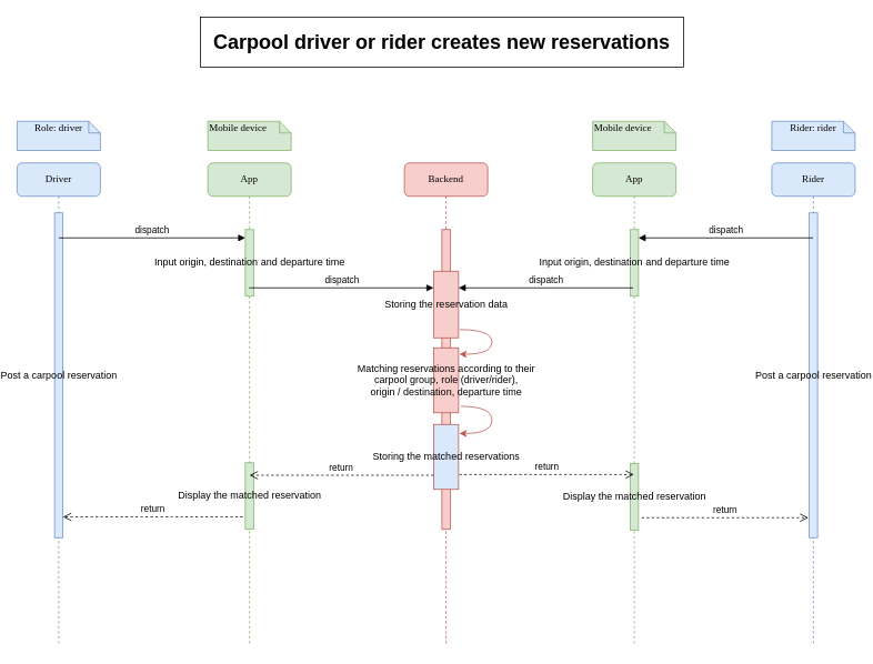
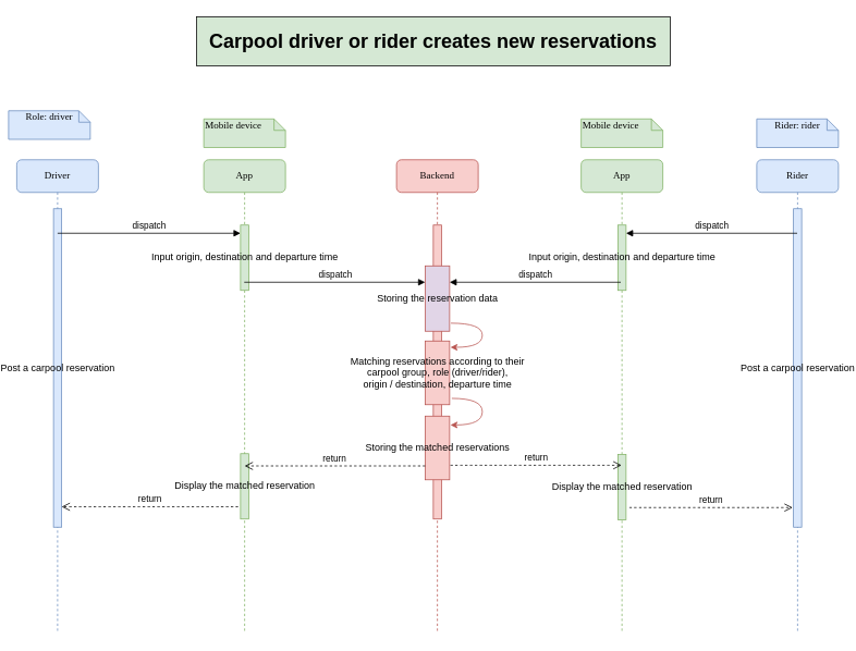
- <mxCell id="31" value="&lt;h1&gt;&lt;b&gt;Carpool driver or rider creates new reservations&lt;/b&gt;&lt;/h1&gt;" style="rounded=0;whiteSpace=wrap;html=1;" vertex="1" parent="1"><mxGeometry x="240" y="20" width="580" height="60" as="geometry" /></mxCell>
+ <mxCell id="31" value="&lt;h1&gt;&lt;b&gt;Carpool driver or rider creates new reservations&lt;/b&gt;&lt;/h1&gt;" style="rounded=0;whiteSpace=wrap;html=1;fillColor=#d5e8d4;" vertex="1" parent="1"><mxGeometry x="240" y="20" width="580" height="60" as="geometry" /></mxCell>
- <mxCell id="21" value="Role: driver" style="shape=note;whiteSpace=wrap;html=1;size=14;verticalAlign=top;align=center;spacingTop=-6;rounded=0;shadow=0;comic=0;labelBackgroundColor=none;strokeWidth=1;fontFamily=Verdana;fontSize=12;fillColor=#dae8fc;strokeColor=#6c8ebf;" parent="1" vertex="1"><mxGeometry x="20" y="145" width="100" height="35" as="geometry" /></mxCell>
+ <mxCell id="21" value="Role: driver" style="shape=note;whiteSpace=wrap;html=1;size=14;verticalAlign=top;align=center;spacingTop=-6;rounded=0;shadow=0;comic=0;labelBackgroundColor=none;strokeWidth=1;fontFamily=Verdana;fontSize=12;fillColor=#dae8fc;strokeColor=#6c8ebf;" parent="1" vertex="1"><mxGeometry x="10" y="135" width="100" height="35" as="geometry" /></mxCell>
- <mxCell id="7" value="Storing the reservation data" style="html=1;points=[];perimeter=orthogonalPerimeter;strokeColor=#b85450;fillColor=#f8cecc;" vertex="1" parent="5"><mxGeometry x="35" y="130" width="30" height="80" as="geometry" /></mxCell>
+ <mxCell id="7" value="Storing the reservation data" style="html=1;points=[];perimeter=orthogonalPerimeter;strokeColor=#b85450;fillColor=#e1d5e7;" vertex="1" parent="5"><mxGeometry x="35" y="130" width="30" height="80" as="geometry" /></mxCell>
- <mxCell id="11" value="Storing the matched reservations" style="html=1;points=[];perimeter=orthogonalPerimeter;strokeColor=#b85450;fillColor=#dae8fc;" vertex="1" parent="5"><mxGeometry x="35" y="314" width="30" height="78" as="geometry" /></mxCell>
+ <mxCell id="11" value="Storing the matched reservations" style="html=1;points=[];perimeter=orthogonalPerimeter;strokeColor=#b85450;fillColor=#f8cecc;" vertex="1" parent="5"><mxGeometry x="35" y="314" width="30" height="78" as="geometry" /></mxCell>
